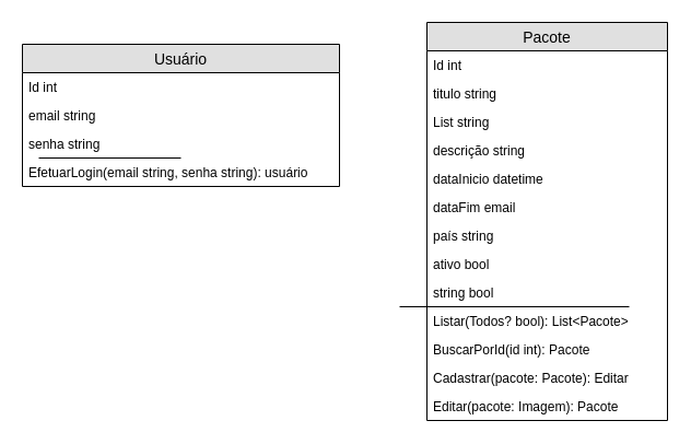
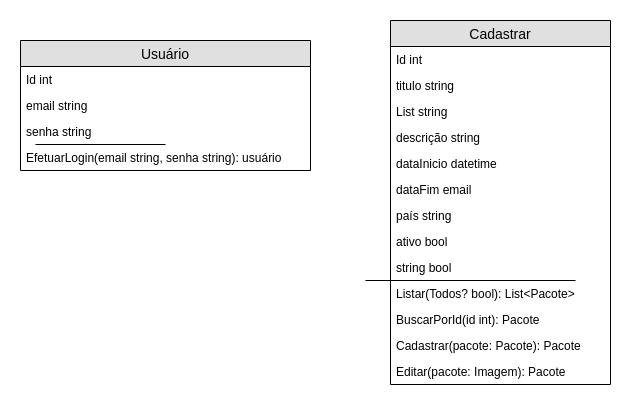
- <mxCell id="8" value="Pacote" style="swimlane;fontStyle=0;childLayout=stackLayout;horizontal=1;startSize=26;fillColor=#e0e0e0;horizontalStack=0;resizeParent=1;resizeParentMax=0;resizeLast=0;collapsible=1;marginBottom=0;swimlaneFillColor=#ffffff;align=center;fontSize=14;" vertex="1" parent="1"><mxGeometry x="390" y="20" width="220" height="364" as="geometry" /></mxCell>
+ <mxCell id="8" value="Cadastrar" style="swimlane;fontStyle=0;childLayout=stackLayout;horizontal=1;startSize=26;fillColor=#e0e0e0;horizontalStack=0;resizeParent=1;resizeParentMax=0;resizeLast=0;collapsible=1;marginBottom=0;swimlaneFillColor=#ffffff;align=center;fontSize=14;" vertex="1" parent="1"><mxGeometry x="390" y="20" width="220" height="364" as="geometry" /></mxCell>
- <mxCell id="21" value="Cadastrar(pacote: Pacote): Editar" style="text;strokeColor=none;fillColor=none;spacingLeft=4;spacingRight=4;overflow=hidden;rotatable=0;points=[[0,0.5],[1,0.5]];portConstraint=eastwest;fontSize=12;" vertex="1" parent="8"><mxGeometry y="312" width="220" height="26" as="geometry" /></mxCell>
+ <mxCell id="21" value="Cadastrar(pacote: Pacote): Pacote" style="text;strokeColor=none;fillColor=none;spacingLeft=4;spacingRight=4;overflow=hidden;rotatable=0;points=[[0,0.5],[1,0.5]];portConstraint=eastwest;fontSize=12;" vertex="1" parent="8"><mxGeometry y="312" width="220" height="26" as="geometry" /></mxCell>
